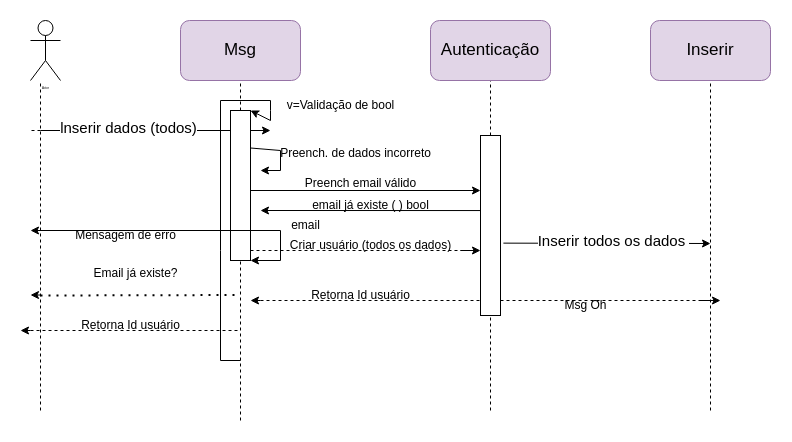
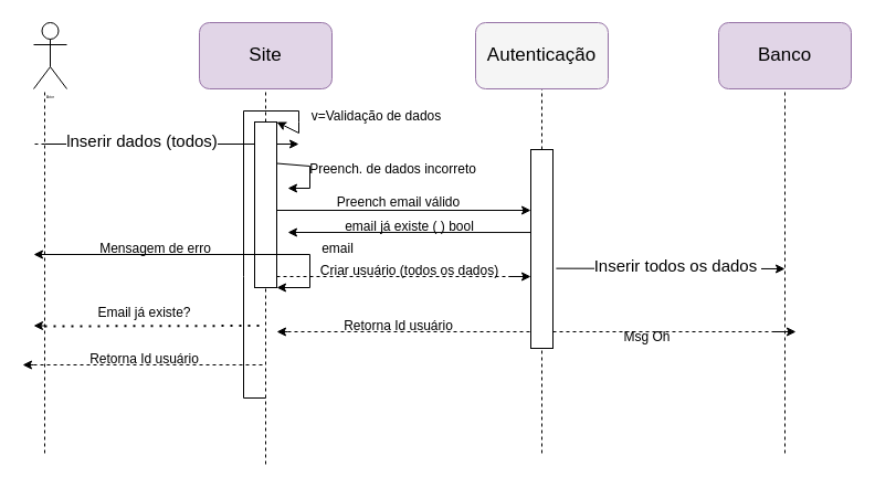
- <mxCell id="8" value="&lt;font style=&quot;vertical-align: inherit;&quot;&gt;&lt;font style=&quot;vertical-align: inherit; font-size: 17px;&quot;&gt;Msg&lt;/font&gt;&lt;/font&gt;" style="rounded=1;whiteSpace=wrap;html=1;fillColor=#e1d5e7;strokeColor=#9673a6;" vertex="1" parent="1"><mxGeometry x="180" y="20" width="120" height="60" as="geometry" /></mxCell>
+ <mxCell id="8" value="&lt;font style=&quot;vertical-align: inherit;&quot;&gt;&lt;font style=&quot;vertical-align: inherit; font-size: 17px;&quot;&gt;Site&lt;/font&gt;&lt;/font&gt;" style="rounded=1;whiteSpace=wrap;html=1;fillColor=#e1d5e7;strokeColor=#9673a6;" vertex="1" parent="1"><mxGeometry x="180" y="20" width="120" height="60" as="geometry" /></mxCell>
- <mxCell id="6" value="&lt;font style=&quot;vertical-align: inherit; font-size: 17px;&quot;&gt;&lt;font style=&quot;vertical-align: inherit; font-size: 17px;&quot;&gt;&lt;font style=&quot;vertical-align: inherit;&quot;&gt;&lt;font style=&quot;vertical-align: inherit;&quot;&gt;&lt;font style=&quot;vertical-align: inherit;&quot;&gt;&lt;font style=&quot;vertical-align: inherit;&quot;&gt;Autenticação&lt;/font&gt;&lt;/font&gt;&lt;/font&gt;&lt;/font&gt;&lt;/font&gt;&lt;/font&gt;" style="rounded=1;whiteSpace=wrap;html=1;fontSize=17;fillColor=#e1d5e7;strokeColor=#9673a6;" vertex="1" parent="1"><mxGeometry x="430" y="20" width="120" height="60" as="geometry" /></mxCell>
+ <mxCell id="6" value="&lt;font style=&quot;vertical-align: inherit; font-size: 17px;&quot;&gt;&lt;font style=&quot;vertical-align: inherit; font-size: 17px;&quot;&gt;&lt;font style=&quot;vertical-align: inherit;&quot;&gt;&lt;font style=&quot;vertical-align: inherit;&quot;&gt;&lt;font style=&quot;vertical-align: inherit;&quot;&gt;&lt;font style=&quot;vertical-align: inherit;&quot;&gt;Autenticação&lt;/font&gt;&lt;/font&gt;&lt;/font&gt;&lt;/font&gt;&lt;/font&gt;&lt;/font&gt;" style="rounded=1;whiteSpace=wrap;html=1;fontSize=17;fillColor=#f5f5f5;strokeColor=#9673a6;" vertex="1" parent="1"><mxGeometry x="430" y="20" width="120" height="60" as="geometry" /></mxCell>
- <mxCell id="4" value="&lt;font style=&quot;vertical-align: inherit; font-size: 17px;&quot;&gt;&lt;font style=&quot;vertical-align: inherit; font-size: 17px;&quot;&gt;Inserir&lt;/font&gt;&lt;/font&gt;" style="rounded=1;whiteSpace=wrap;html=1;fontSize=17;fillColor=#e1d5e7;strokeColor=#9673a6;" vertex="1" parent="1"><mxGeometry x="650" y="20" width="120" height="60" as="geometry" /></mxCell>
+ <mxCell id="4" value="&lt;font style=&quot;vertical-align: inherit; font-size: 17px;&quot;&gt;&lt;font style=&quot;vertical-align: inherit; font-size: 17px;&quot;&gt;Banco&lt;/font&gt;&lt;/font&gt;" style="rounded=1;whiteSpace=wrap;html=1;fontSize=17;fillColor=#e1d5e7;strokeColor=#9673a6;" vertex="1" parent="1"><mxGeometry x="650" y="20" width="120" height="60" as="geometry" /></mxCell>
- <mxCell id="32" value="v=Validação de bool" style="text;html=1;align=center;verticalAlign=middle;resizable=0;points=[];autosize=1;strokeColor=none;fillColor=none;" vertex="1" parent="1"><mxGeometry x="270" y="90" width="140" height="30" as="geometry" /></mxCell>
+ <mxCell id="32" value="v=Validação de dados" style="text;html=1;align=center;verticalAlign=middle;resizable=0;points=[];autosize=1;strokeColor=none;fillColor=none;" vertex="1" parent="1"><mxGeometry x="270" y="90" width="140" height="30" as="geometry" /></mxCell>
- <mxCell id="13" value="&lt;font style=&quot;vertical-align: inherit;&quot;&gt;&lt;font style=&quot;vertical-align: inherit;&quot;&gt;Mensagem de erro&lt;/font&gt;&lt;/font&gt;" style="text;html=1;align=center;verticalAlign=middle;resizable=0;points=[];autosize=1;strokeColor=none;fillColor=none;" vertex="1" parent="1"><mxGeometry x="65" y="220" width="120" height="30" as="geometry" /></mxCell>
+ <mxCell id="13" value="&lt;font style=&quot;vertical-align: inherit;&quot;&gt;&lt;font style=&quot;vertical-align: inherit;&quot;&gt;Mensagem de erro&lt;/font&gt;&lt;/font&gt;" style="text;html=1;align=center;verticalAlign=middle;resizable=0;points=[];autosize=1;strokeColor=none;fillColor=none;" vertex="1" parent="1"><mxGeometry x="80" y="210" width="120" height="30" as="geometry" /></mxCell>
- <mxCell id="44" value="Email já existe?" style="text;html=1;align=center;verticalAlign=middle;resizable=0;points=[];autosize=1;strokeColor=none;fillColor=none;" vertex="1" parent="1"><mxGeometry x="80" y="258" width="110" height="30" as="geometry" /></mxCell>
+ <mxCell id="44" value="Email já existe?" style="text;html=1;align=center;verticalAlign=middle;resizable=0;points=[];autosize=1;strokeColor=none;fillColor=none;" vertex="1" parent="1"><mxGeometry x="75" y="268" width="110" height="30" as="geometry" /></mxCell>
